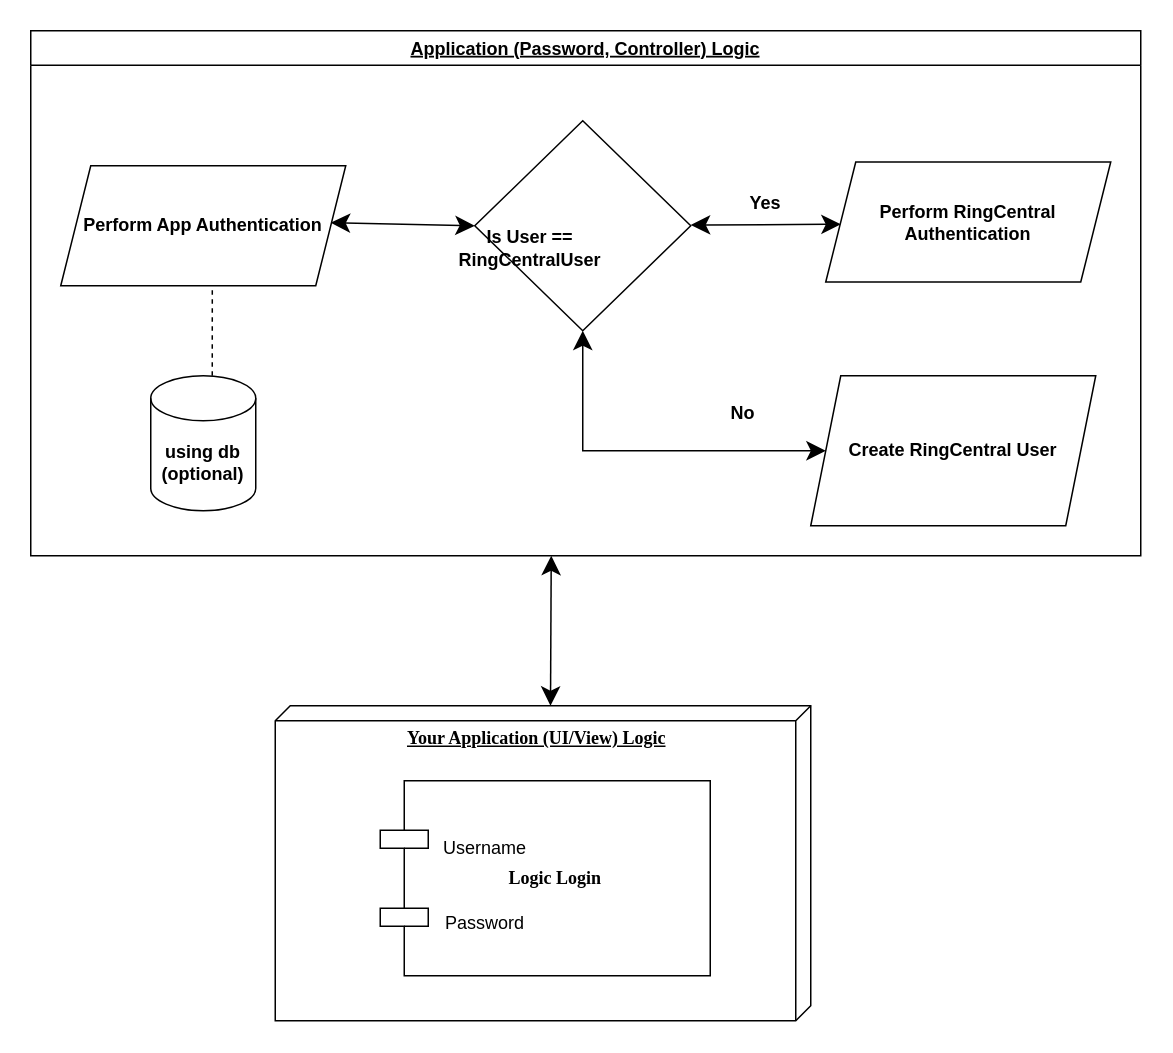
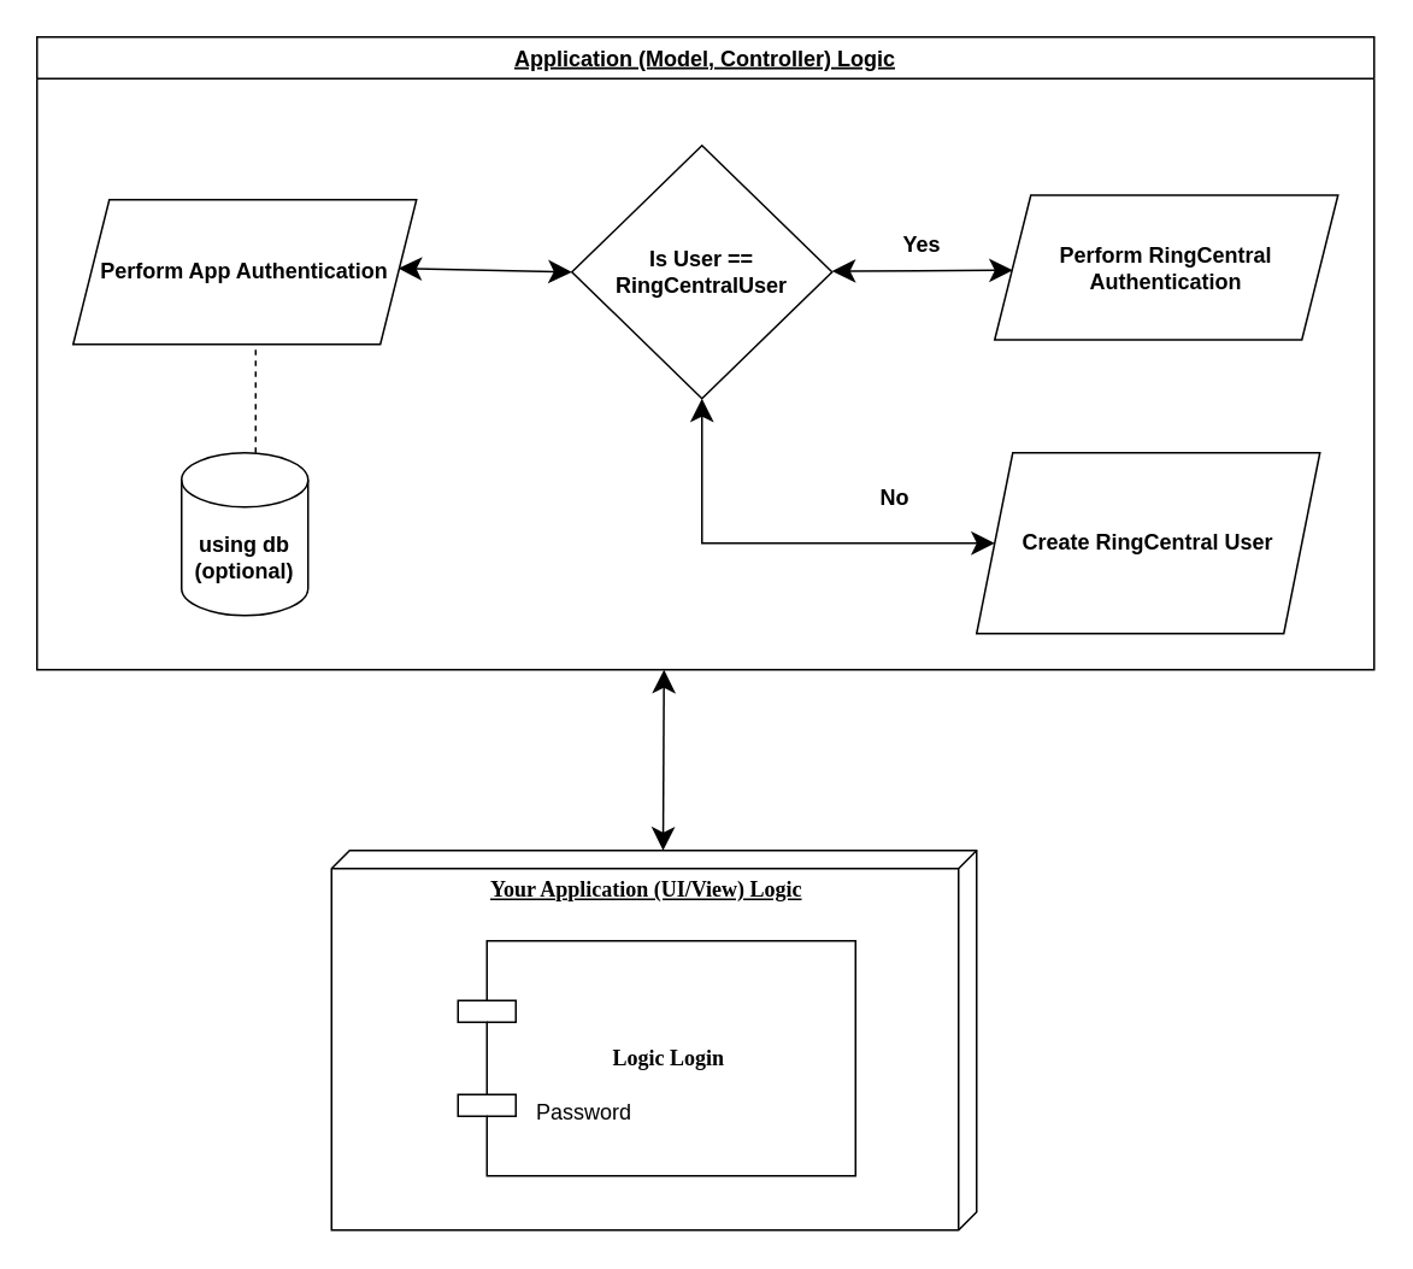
- <mxCell id="12" value="Application (Password, Controller) Logic" style="swimlane;fontStyle=5" vertex="1" parent="1"><mxGeometry x="20" y="20" width="740" height="350" as="geometry" /></mxCell>
+ <mxCell id="12" value="Application (Model, Controller) Logic" style="swimlane;fontStyle=5" vertex="1" parent="1"><mxGeometry x="20" y="20" width="740" height="350" as="geometry" /></mxCell>
- <mxCell id="16" value="&lt;b&gt;Is User == RingCentralUser&lt;/b&gt;" style="text;html=1;strokeColor=none;fillColor=none;align=center;verticalAlign=middle;whiteSpace=wrap;rounded=0;" vertex="1" parent="12"><mxGeometry x="303" y="130" width="60" height="30" as="geometry" /></mxCell>
+ <mxCell id="16" value="&lt;b&gt;Is User == RingCentralUser&lt;/b&gt;" style="text;html=1;strokeColor=none;fillColor=none;align=center;verticalAlign=middle;whiteSpace=wrap;rounded=0;" vertex="1" parent="12"><mxGeometry x="338" y="115" width="60" height="30" as="geometry" /></mxCell>
- <mxCell id="4" value="Username" style="text;html=1;strokeColor=none;fillColor=none;align=center;verticalAlign=middle;whiteSpace=wrap;rounded=0;" vertex="1" parent="1"><mxGeometry x="293" y="550" width="60" height="30" as="geometry" /></mxCell>
